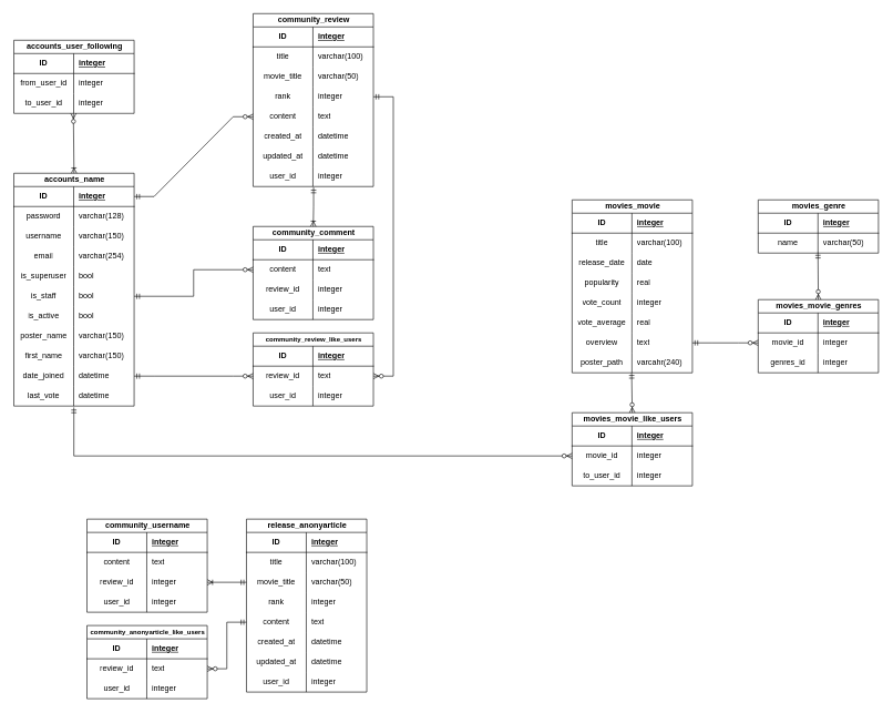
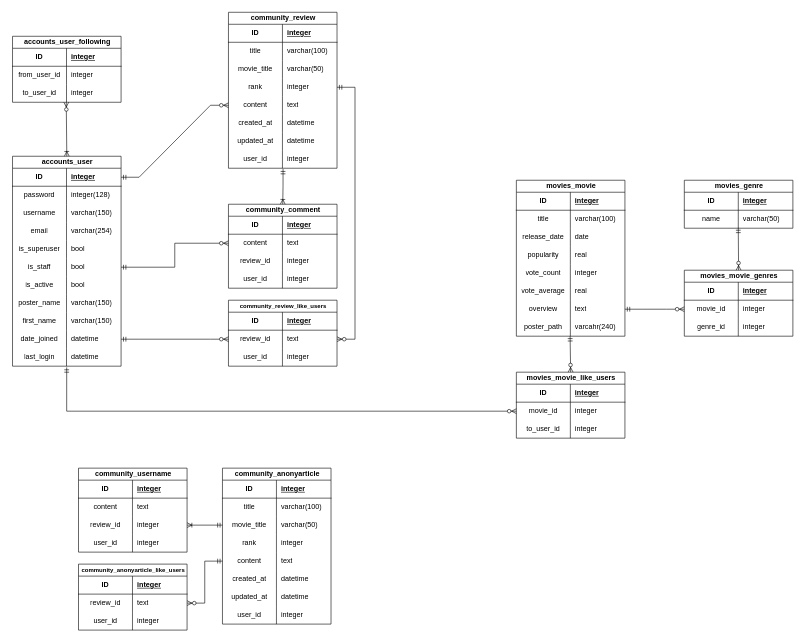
- <mxCell id="2" value="accounts_name" style="shape=table;startSize=20;container=1;collapsible=1;childLayout=tableLayout;fixedRows=1;rowLines=0;fontStyle=1;align=center;resizeLast=1;html=1;labelBackgroundColor=none;" parent="1" vertex="1"><mxGeometry x="20" y="260" width="181" height="350" as="geometry" /></mxCell>
+ <mxCell id="2" value="accounts_user" style="shape=table;startSize=20;container=1;collapsible=1;childLayout=tableLayout;fixedRows=1;rowLines=0;fontStyle=1;align=center;resizeLast=1;html=1;labelBackgroundColor=none;" parent="1" vertex="1"><mxGeometry x="20" y="260" width="181" height="350" as="geometry" /></mxCell>
- <mxCell id="8" value="varchar(128)" style="shape=partialRectangle;connectable=0;fillColor=none;top=0;left=0;bottom=0;right=0;align=left;spacingLeft=6;overflow=hidden;whiteSpace=wrap;html=1;labelBackgroundColor=none;" parent="6" vertex="1"><mxGeometry x="90" width="91" height="30" as="geometry"><mxRectangle width="91" height="30" as="alternateBounds" /></mxGeometry></mxCell>
+ <mxCell id="8" value="integer(128)" style="shape=partialRectangle;connectable=0;fillColor=none;top=0;left=0;bottom=0;right=0;align=left;spacingLeft=6;overflow=hidden;whiteSpace=wrap;html=1;labelBackgroundColor=none;" parent="6" vertex="1"><mxGeometry x="90" width="91" height="30" as="geometry"><mxRectangle width="91" height="30" as="alternateBounds" /></mxGeometry></mxCell>
- <mxCell id="140" value="genres_id" style="shape=partialRectangle;connectable=0;fillColor=none;top=0;left=0;bottom=0;right=0;editable=1;overflow=hidden;whiteSpace=wrap;html=1;labelBackgroundColor=none;" parent="139" vertex="1"><mxGeometry width="90" height="30" as="geometry"><mxRectangle width="90" height="30" as="alternateBounds" /></mxGeometry></mxCell>
+ <mxCell id="140" value="genre_id" style="shape=partialRectangle;connectable=0;fillColor=none;top=0;left=0;bottom=0;right=0;editable=1;overflow=hidden;whiteSpace=wrap;html=1;labelBackgroundColor=none;" parent="139" vertex="1"><mxGeometry width="90" height="30" as="geometry"><mxRectangle width="90" height="30" as="alternateBounds" /></mxGeometry></mxCell>
- <mxCell id="34" value="last_vote" style="shape=partialRectangle;connectable=0;fillColor=none;top=0;left=0;bottom=0;right=0;editable=1;overflow=hidden;whiteSpace=wrap;html=1;labelBackgroundColor=none;" parent="33" vertex="1"><mxGeometry width="90" height="30" as="geometry"><mxRectangle width="90" height="30" as="alternateBounds" /></mxGeometry></mxCell>
+ <mxCell id="34" value="last_login" style="shape=partialRectangle;connectable=0;fillColor=none;top=0;left=0;bottom=0;right=0;editable=1;overflow=hidden;whiteSpace=wrap;html=1;labelBackgroundColor=none;" parent="33" vertex="1"><mxGeometry width="90" height="30" as="geometry"><mxRectangle width="90" height="30" as="alternateBounds" /></mxGeometry></mxCell>
- <mxCell id="156" value="release_anonyarticle" style="shape=table;startSize=20;container=1;collapsible=1;childLayout=tableLayout;fixedRows=1;rowLines=0;fontStyle=1;align=center;resizeLast=1;html=1;labelBackgroundColor=none;" parent="1" vertex="1"><mxGeometry x="370" y="780" width="181" height="260" as="geometry" /></mxCell>
+ <mxCell id="156" value="community_anonyarticle" style="shape=table;startSize=20;container=1;collapsible=1;childLayout=tableLayout;fixedRows=1;rowLines=0;fontStyle=1;align=center;resizeLast=1;html=1;labelBackgroundColor=none;" parent="1" vertex="1"><mxGeometry x="370" y="780" width="181" height="260" as="geometry" /></mxCell>
